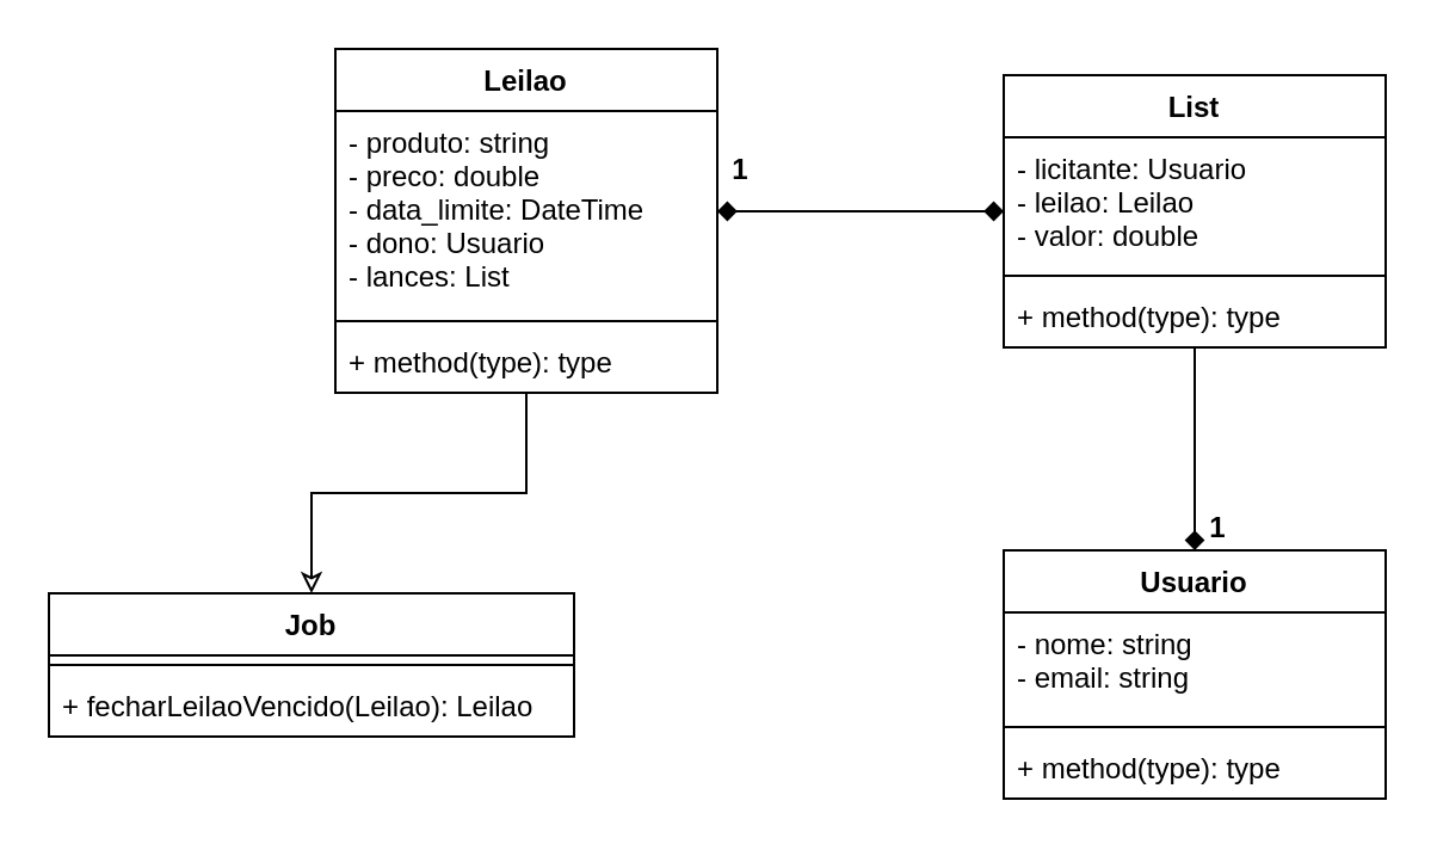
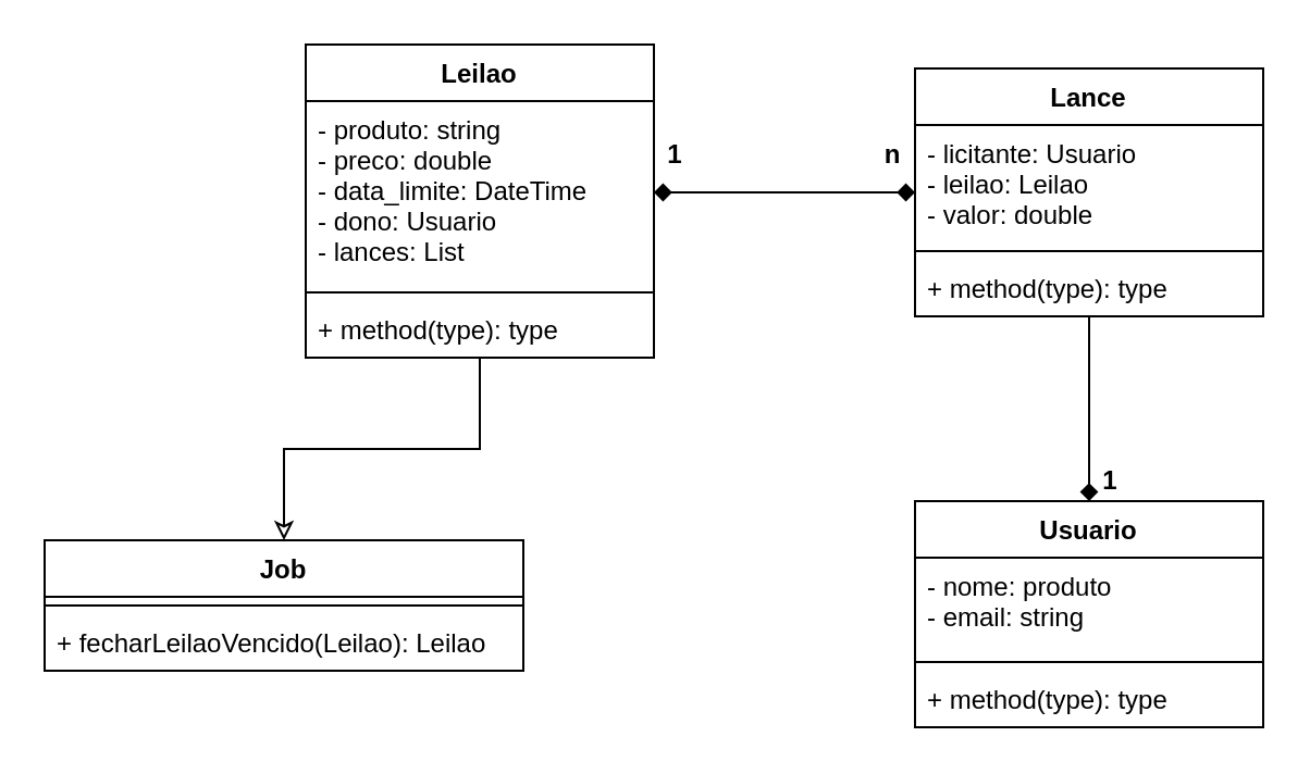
- <mxCell id="12" value="List" style="swimlane;fontStyle=1;align=center;verticalAlign=top;childLayout=stackLayout;horizontal=1;startSize=26;horizontalStack=0;resizeParent=1;resizeParentMax=0;resizeLast=0;collapsible=1;marginBottom=0;" vertex="1" parent="1"><mxGeometry x="420" y="31" width="160" height="114" as="geometry" /></mxCell>
+ <mxCell id="12" value="Lance" style="swimlane;fontStyle=1;align=center;verticalAlign=top;childLayout=stackLayout;horizontal=1;startSize=26;horizontalStack=0;resizeParent=1;resizeParentMax=0;resizeLast=0;collapsible=1;marginBottom=0;" vertex="1" parent="1"><mxGeometry x="420" y="31" width="160" height="114" as="geometry" /></mxCell>
+ <mxCell id="21" value="n" style="text;align=center;fontStyle=1;verticalAlign=middle;spacingLeft=3;spacingRight=3;strokeColor=none;rotatable=0;points=[[0,0.5],[1,0.5]];portConstraint=eastwest;" vertex="1" parent="1"><mxGeometry x="400" y="60" width="20" height="20" as="geometry" /></mxCell>
- <mxCell id="8" value="- nome: string&#10;- email: string" style="text;strokeColor=none;fillColor=none;align=left;verticalAlign=top;spacingLeft=4;spacingRight=4;overflow=hidden;rotatable=0;points=[[0,0.5],[1,0.5]];portConstraint=eastwest;" vertex="1" parent="7"><mxGeometry y="26" width="160" height="44" as="geometry" /></mxCell>
+ <mxCell id="8" value="- nome: produto&#10;- email: string" style="text;strokeColor=none;fillColor=none;align=left;verticalAlign=top;spacingLeft=4;spacingRight=4;overflow=hidden;rotatable=0;points=[[0,0.5],[1,0.5]];portConstraint=eastwest;" vertex="1" parent="7"><mxGeometry y="26" width="160" height="44" as="geometry" /></mxCell>
